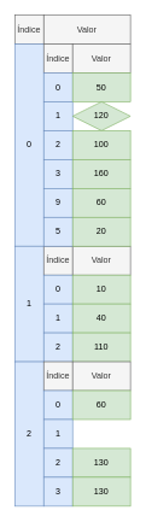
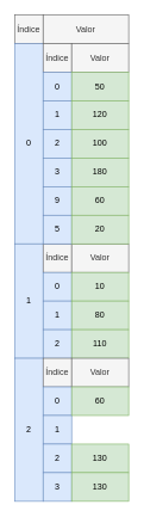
- <mxCell id="11" value="120" style="rhombus;whiteSpace=wrap;html=1;fillColor=#d5e8d4;strokeColor=#82b366;" vertex="1" parent="1"><mxGeometry x="100" y="140" width="80" height="40" as="geometry" /></mxCell>
+ <mxCell id="11" value="120" style="rounded=0;whiteSpace=wrap;html=1;fillColor=#d5e8d4;strokeColor=#82b366;" vertex="1" parent="1"><mxGeometry x="100" y="140" width="80" height="40" as="geometry" /></mxCell>
- <mxCell id="33" value="160" style="rounded=0;whiteSpace=wrap;html=1;fillColor=#d5e8d4;strokeColor=#82b366;" vertex="1" parent="1"><mxGeometry x="100" y="220" width="80" height="40" as="geometry" /></mxCell>
+ <mxCell id="33" value="180" style="rounded=0;whiteSpace=wrap;html=1;fillColor=#d5e8d4;strokeColor=#82b366;" vertex="1" parent="1"><mxGeometry x="100" y="220" width="80" height="40" as="geometry" /></mxCell>
- <mxCell id="20" value="40" style="rounded=0;whiteSpace=wrap;html=1;fillColor=#d5e8d4;strokeColor=#82b366;" vertex="1" parent="1"><mxGeometry x="100" y="420" width="80" height="40" as="geometry" /></mxCell>
+ <mxCell id="20" value="80" style="rounded=0;whiteSpace=wrap;html=1;fillColor=#d5e8d4;strokeColor=#82b366;" vertex="1" parent="1"><mxGeometry x="100" y="420" width="80" height="40" as="geometry" /></mxCell>
